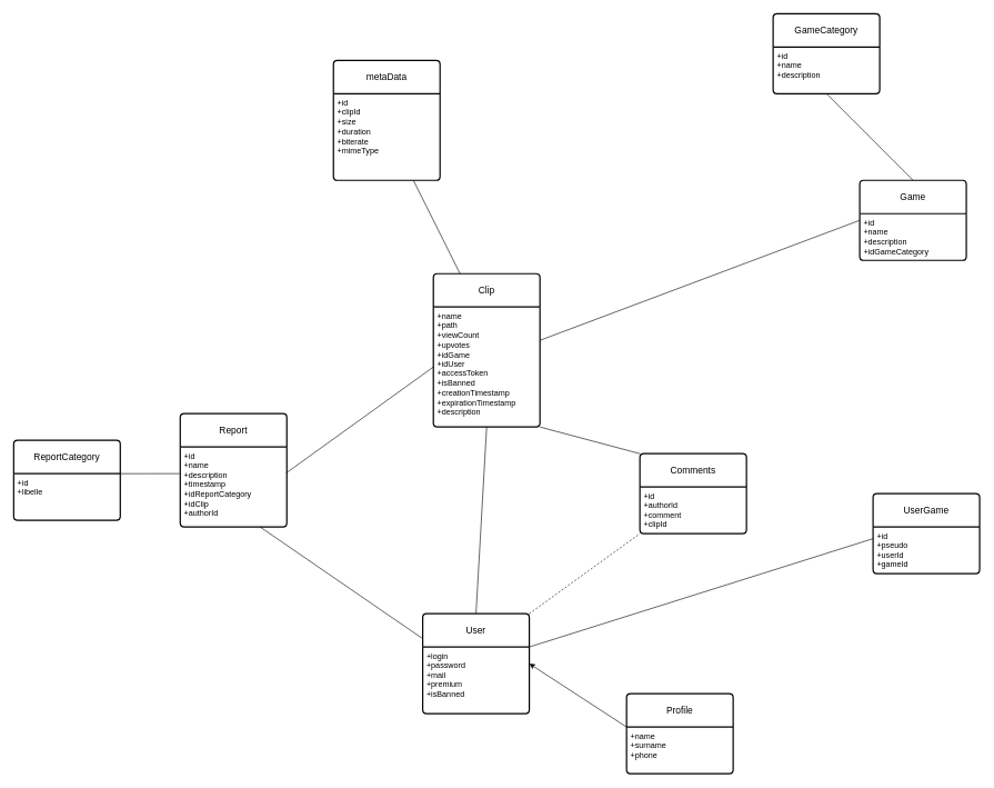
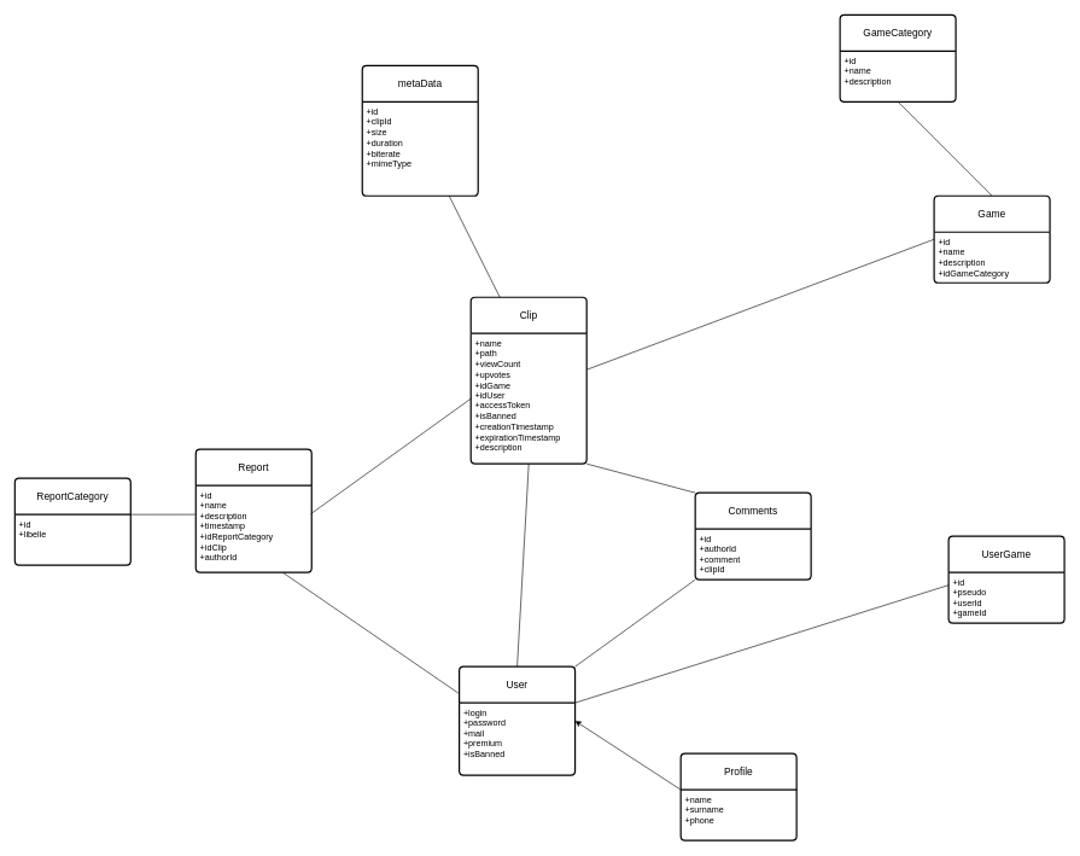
- <mxCell id="31" value="" style="endArrow=none;html=1;rounded=0;entryX=0;entryY=1;entryDx=0;entryDy=0;exitX=1;exitY=0;exitDx=0;exitDy=0;dashed=1;" edge="1" parent="1" source="2" target="30"><mxGeometry relative="1" as="geometry"><mxPoint x="680" y="750" as="sourcePoint" /><mxPoint x="840" y="750" as="targetPoint" /></mxGeometry></mxCell>
+ <mxCell id="31" value="" style="endArrow=none;html=1;rounded=0;entryX=0;entryY=1;entryDx=0;entryDy=0;exitX=1;exitY=0;exitDx=0;exitDy=0;" edge="1" parent="1" source="2" target="30"><mxGeometry relative="1" as="geometry"><mxPoint x="680" y="750" as="sourcePoint" /><mxPoint x="840" y="750" as="targetPoint" /></mxGeometry></mxCell>
